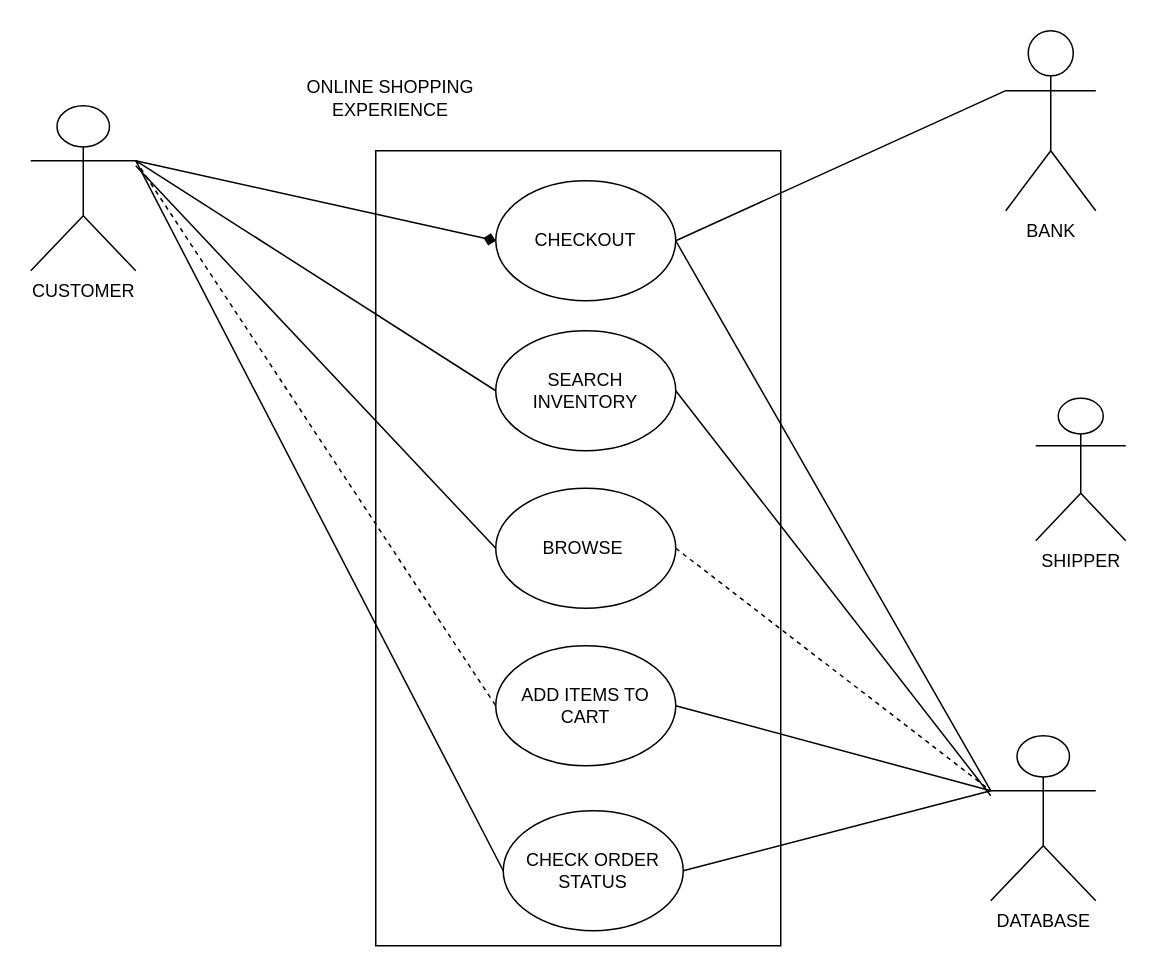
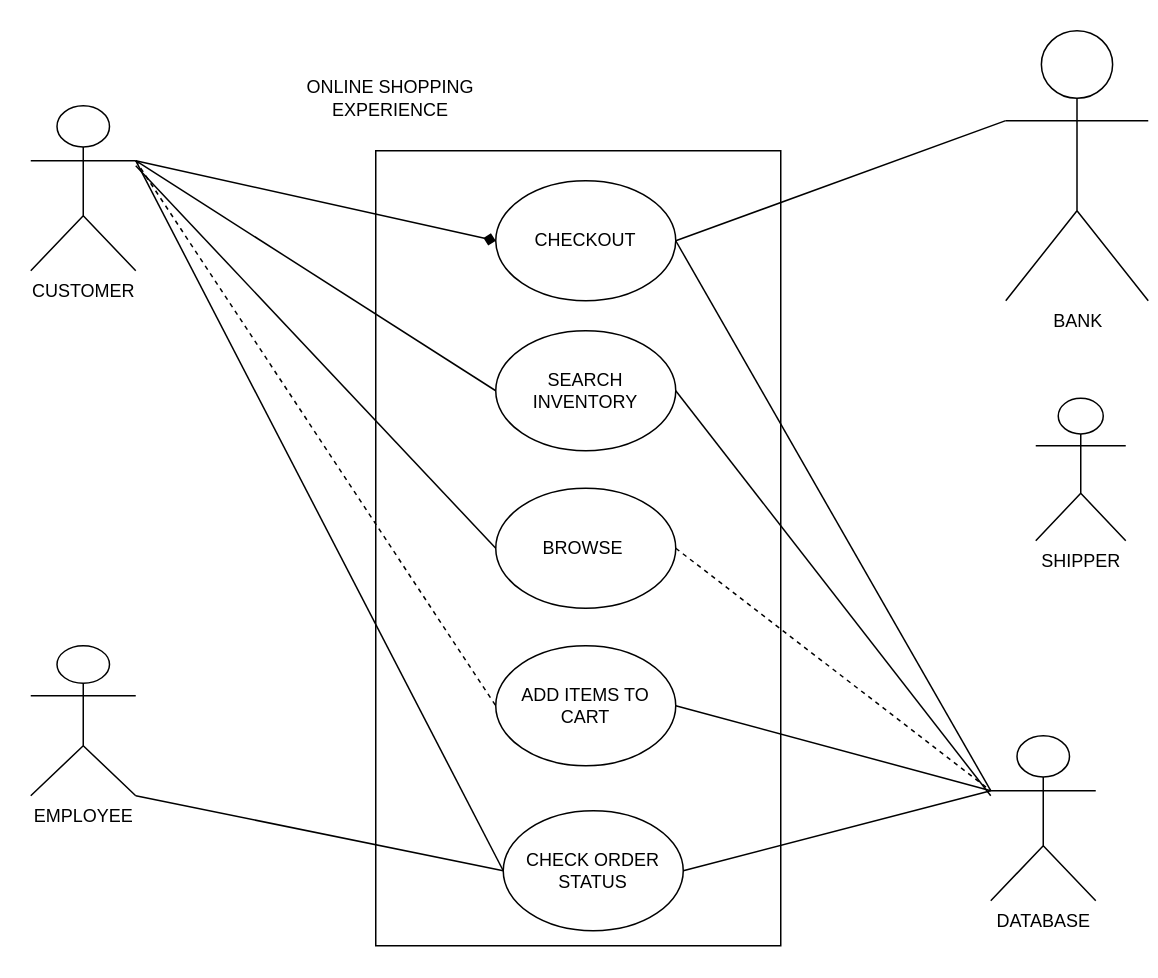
- <mxCell id="10" value="BANK" style="shape=umlActor;verticalLabelPosition=bottom;verticalAlign=top;html=1;outlineConnect=0;strokeColor=default;align=center;fontFamily=Helvetica;fontSize=12;fontColor=default;fillColor=default;" vertex="1" parent="1"><mxGeometry x="670" y="20" width="60" height="120" as="geometry" /></mxCell>
+ <mxCell id="10" value="BANK" style="shape=umlActor;verticalLabelPosition=bottom;verticalAlign=top;html=1;outlineConnect=0;strokeColor=default;align=center;fontFamily=Helvetica;fontSize=12;fontColor=default;fillColor=default;" vertex="1" parent="1"><mxGeometry x="670" y="20" width="95" height="180" as="geometry" /></mxCell>
+ <mxCell id="9" value="EMPLOYEE" style="shape=umlActor;verticalLabelPosition=bottom;verticalAlign=top;html=1;outlineConnect=0;strokeColor=default;align=center;fontFamily=Helvetica;fontSize=12;fontColor=default;fillColor=default;" vertex="1" parent="1"><mxGeometry x="20" y="430" width="70" height="100" as="geometry" /></mxCell>
+ <mxCell id="18" value="" style="endArrow=none;html=1;rounded=0;fontFamily=Helvetica;fontSize=12;fontColor=default;exitX=1;exitY=1;exitDx=0;exitDy=0;exitPerimeter=0;entryX=0;entryY=0.5;entryDx=0;entryDy=0;" edge="1" parent="1" source="9" target="7"><mxGeometry width="50" height="50" relative="1" as="geometry"><mxPoint x="140" y="157" as="sourcePoint" /><mxPoint x="380" y="210" as="targetPoint" /></mxGeometry></mxCell>
